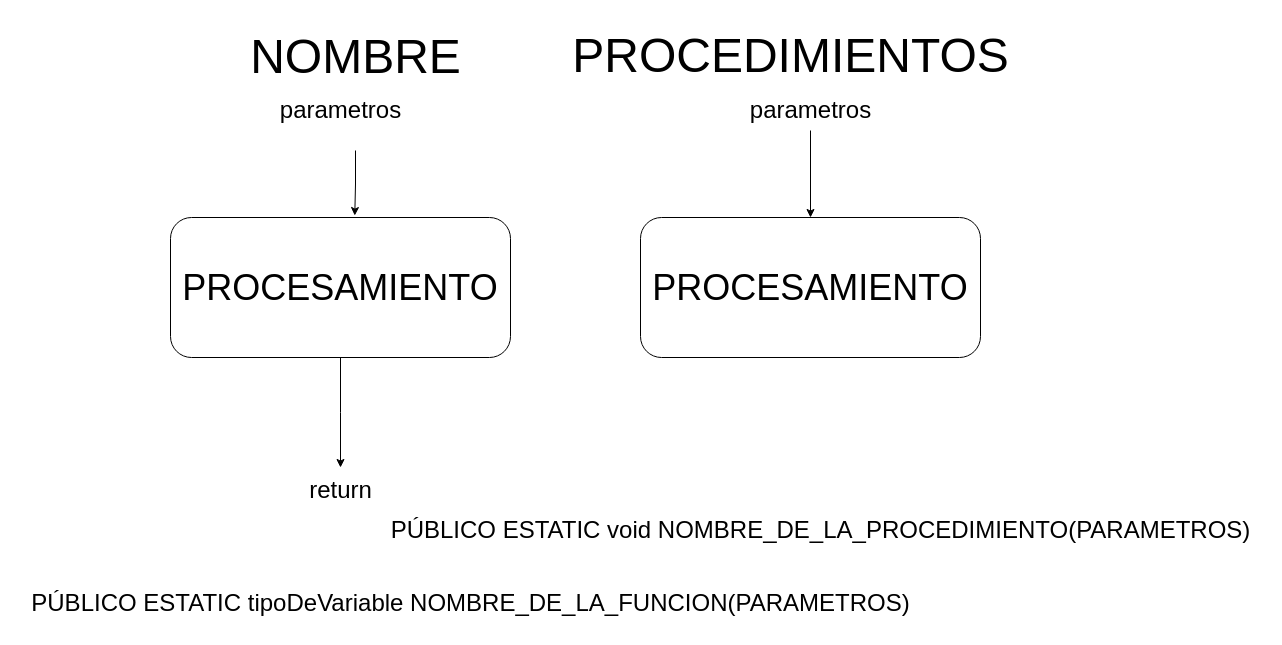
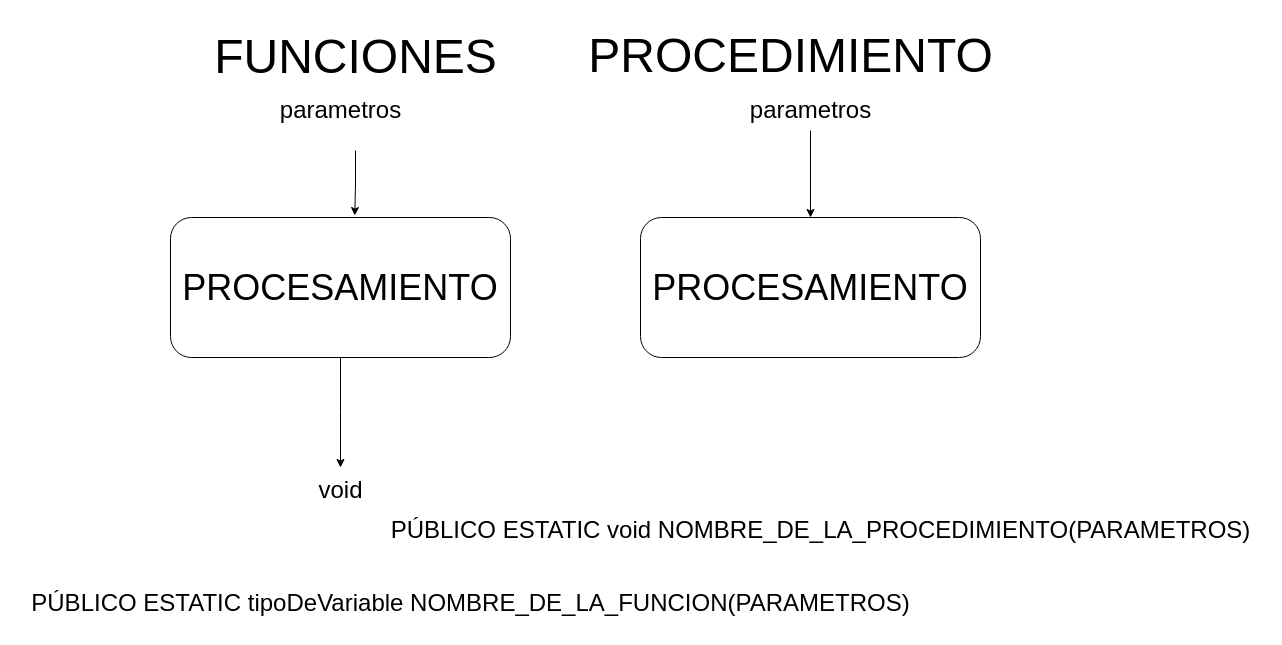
- <mxCell id="11" value="&lt;font style=&quot;font-size: 48px;&quot;&gt;&lt;font style=&quot;vertical-align: inherit;&quot;&gt;&lt;font style=&quot;vertical-align: inherit;&quot;&gt;PROCEDIMIENTOS&lt;/font&gt;&lt;/font&gt;&lt;/font&gt;" style="text;html=1;align=center;verticalAlign=middle;resizable=0;points=[];autosize=1;strokeColor=none;fillColor=none;" vertex="1" parent="1"><mxGeometry x="560" y="20" width="460" height="70" as="geometry" /></mxCell>
+ <mxCell id="11" value="&lt;font style=&quot;font-size: 48px;&quot;&gt;&lt;font style=&quot;vertical-align: inherit;&quot;&gt;&lt;font style=&quot;vertical-align: inherit;&quot;&gt;PROCEDIMIENTO&lt;/font&gt;&lt;/font&gt;&lt;/font&gt;" style="text;html=1;align=center;verticalAlign=middle;resizable=0;points=[];autosize=1;strokeColor=none;fillColor=none;" vertex="1" parent="1"><mxGeometry x="560" y="20" width="460" height="70" as="geometry" /></mxCell>
- <mxCell id="10" value="&lt;span style=&quot;font-size: 48px;&quot;&gt;&lt;font style=&quot;vertical-align: inherit;&quot;&gt;&lt;font style=&quot;vertical-align: inherit;&quot;&gt;&lt;font style=&quot;vertical-align: inherit;&quot;&gt;&lt;font style=&quot;vertical-align: inherit;&quot;&gt;NOMBRE&lt;/font&gt;&lt;/font&gt;&lt;br&gt;&lt;br&gt;&lt;/font&gt;&lt;/font&gt;&lt;/span&gt;" style="text;html=1;align=center;verticalAlign=middle;resizable=0;points=[];autosize=1;strokeColor=none;fillColor=none;" vertex="1" parent="1"><mxGeometry x="200" y="20" width="310" height="130" as="geometry" /></mxCell>
+ <mxCell id="10" value="&lt;span style=&quot;font-size: 48px;&quot;&gt;&lt;font style=&quot;vertical-align: inherit;&quot;&gt;&lt;font style=&quot;vertical-align: inherit;&quot;&gt;&lt;font style=&quot;vertical-align: inherit;&quot;&gt;&lt;font style=&quot;vertical-align: inherit;&quot;&gt;FUNCIONES&lt;/font&gt;&lt;/font&gt;&lt;br&gt;&lt;br&gt;&lt;/font&gt;&lt;/font&gt;&lt;/span&gt;" style="text;html=1;align=center;verticalAlign=middle;resizable=0;points=[];autosize=1;strokeColor=none;fillColor=none;" vertex="1" parent="1"><mxGeometry x="200" y="20" width="310" height="130" as="geometry" /></mxCell>
- <mxCell id="5" value="&lt;span style=&quot;font-size: 24px;&quot;&gt;&lt;font style=&quot;vertical-align: inherit;&quot;&gt;&lt;font style=&quot;vertical-align: inherit;&quot;&gt;return&lt;/font&gt;&lt;/font&gt;&lt;/span&gt;" style="text;html=1;align=center;verticalAlign=middle;resizable=0;points=[];autosize=1;strokeColor=none;fillColor=none;" vertex="1" parent="1"><mxGeometry x="295" y="470" width="90" height="40" as="geometry" /></mxCell>
+ <mxCell id="5" value="&lt;span style=&quot;font-size: 24px;&quot;&gt;&lt;font style=&quot;vertical-align: inherit;&quot;&gt;&lt;font style=&quot;vertical-align: inherit;&quot;&gt;void&lt;/font&gt;&lt;/font&gt;&lt;/span&gt;" style="text;html=1;align=center;verticalAlign=middle;resizable=0;points=[];autosize=1;strokeColor=none;fillColor=none;" vertex="1" parent="1"><mxGeometry x="295" y="470" width="90" height="40" as="geometry" /></mxCell>
